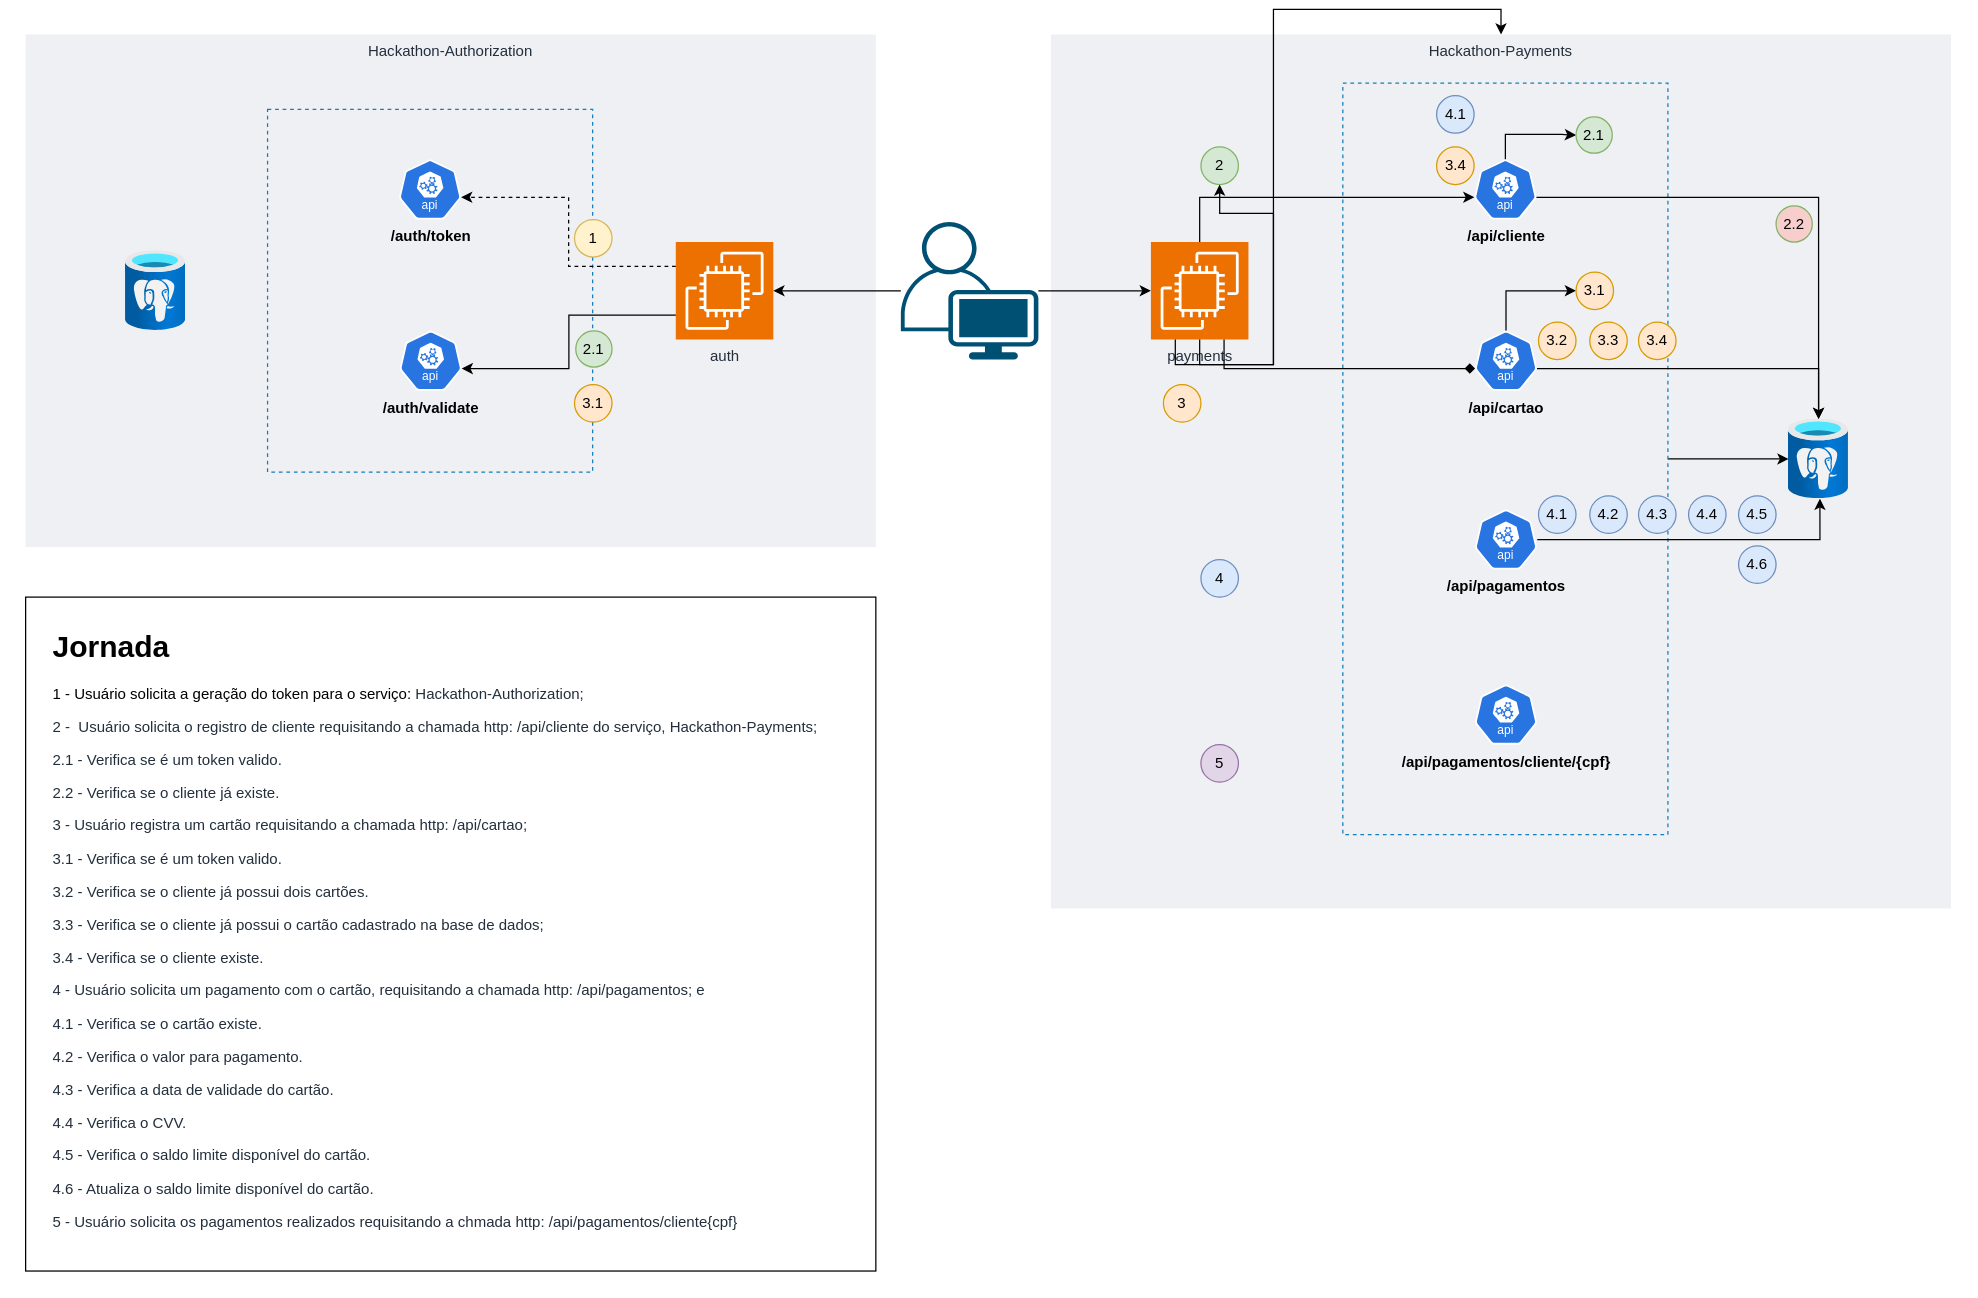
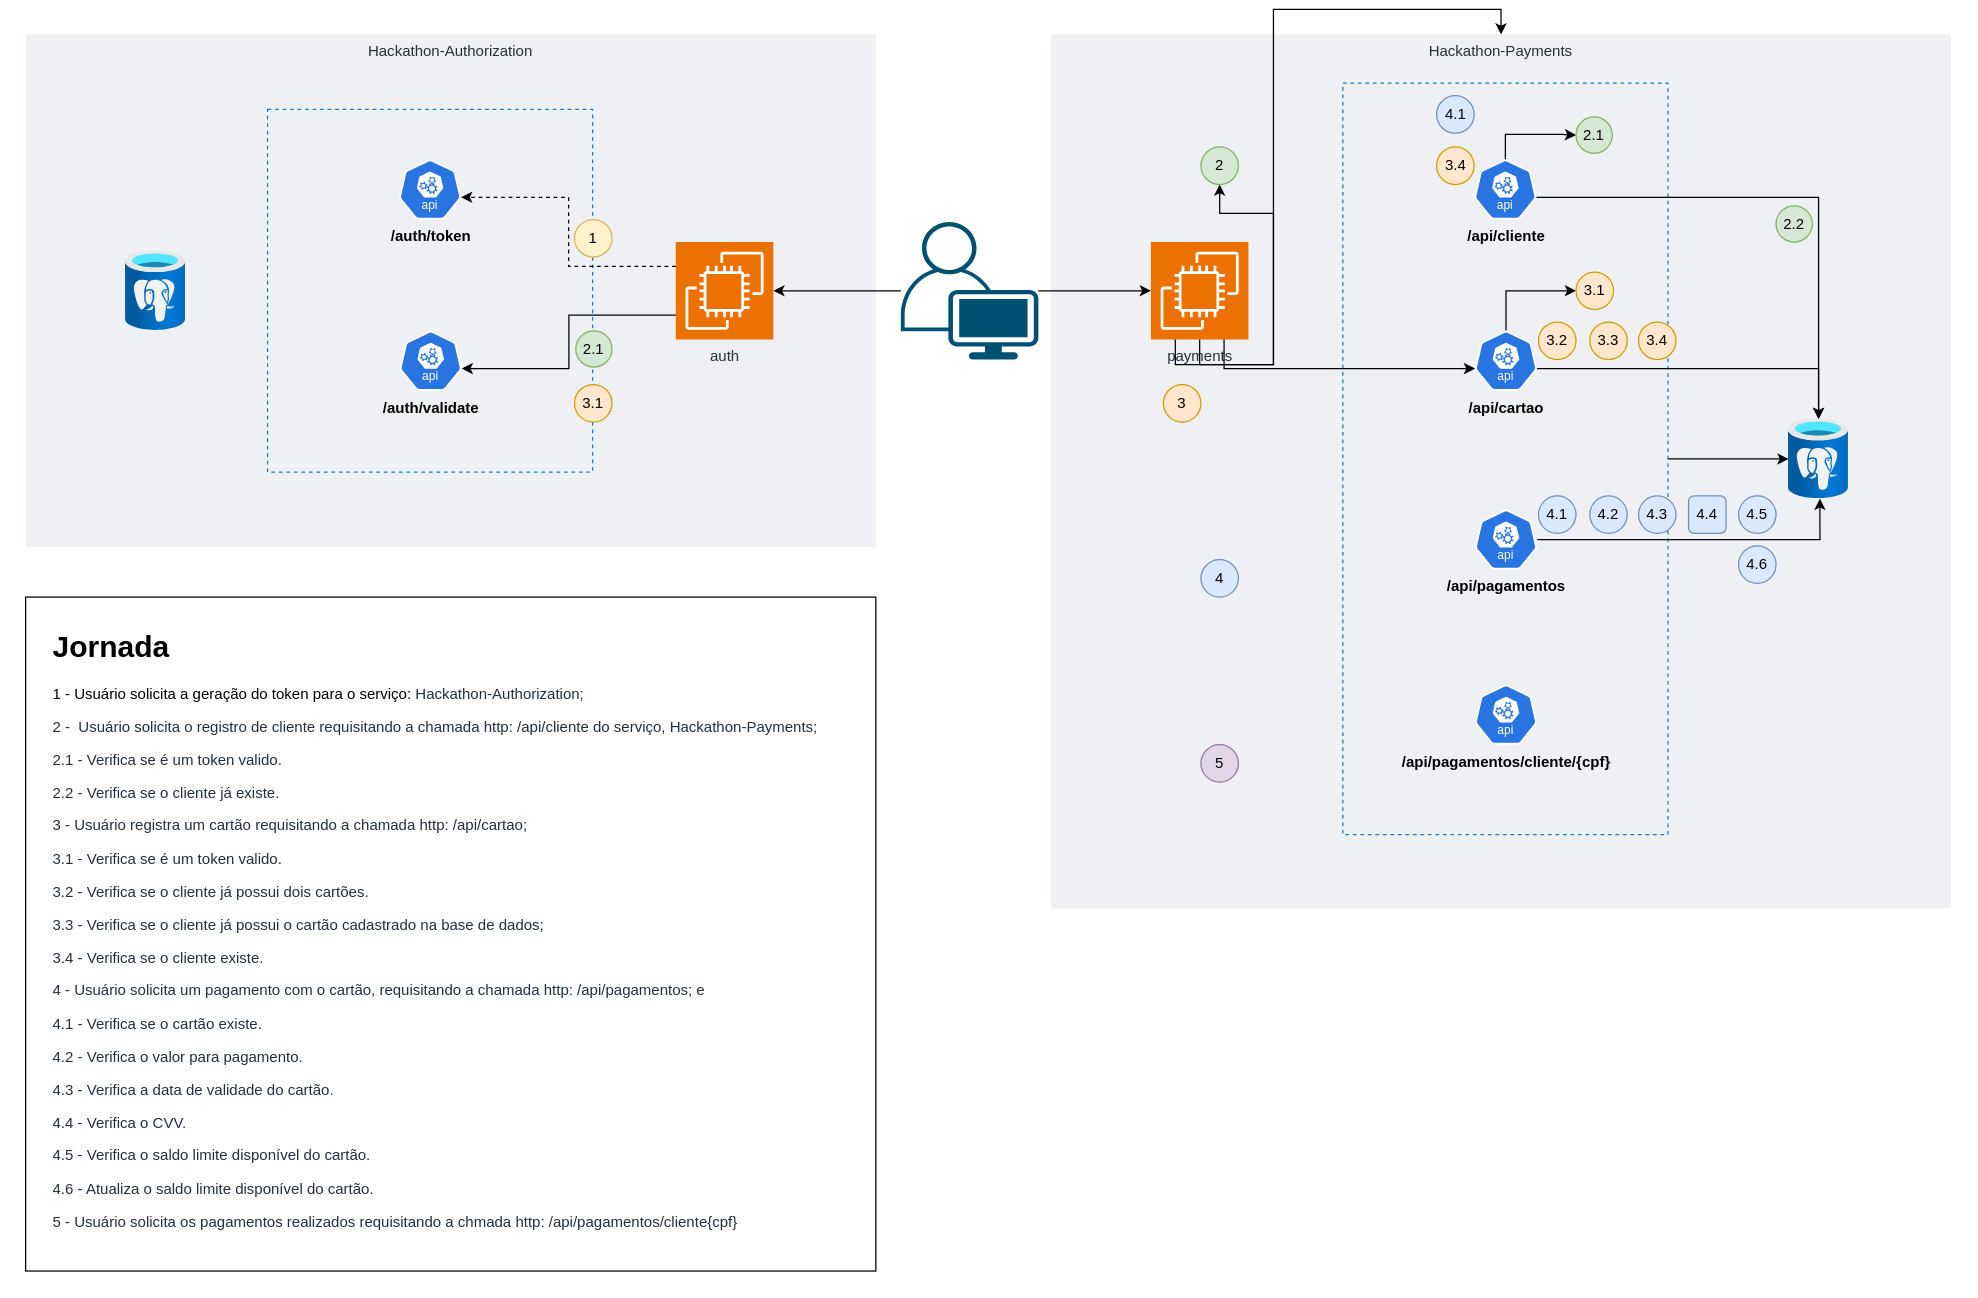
- <mxCell id="22" style="edgeStyle=orthogonalEdgeStyle;rounded=0;orthogonalLoop=1;jettySize=auto;html=1;exitX=0.5;exitY=0;exitDx=0;exitDy=0;exitPerimeter=0;entryX=0.005;entryY=0.63;entryDx=0;entryDy=0;entryPerimeter=0;" edge="1" parent="1" source="9" target="15"><mxGeometry relative="1" as="geometry" /></mxCell>
- <mxCell id="39" value="2.2" style="ellipse;whiteSpace=wrap;html=1;aspect=fixed;fillColor=#f8cecc;strokeColor=#82b366;" vertex="1" parent="1"><mxGeometry x="1420" y="157" width="29" height="29" as="geometry" /></mxCell>
+ <mxCell id="39" value="2.2" style="ellipse;whiteSpace=wrap;html=1;aspect=fixed;fillColor=#d5e8d4;strokeColor=#82b366;" vertex="1" parent="1"><mxGeometry x="1420" y="157" width="29" height="29" as="geometry" /></mxCell>
- <mxCell id="27" style="edgeStyle=orthogonalEdgeStyle;rounded=0;orthogonalLoop=1;jettySize=auto;html=1;exitX=0.75;exitY=1;exitDx=0;exitDy=0;exitPerimeter=0;entryX=0.005;entryY=0.63;entryDx=0;entryDy=0;entryPerimeter=0;endArrow=diamond;" edge="1" parent="1" source="9" target="18"><mxGeometry relative="1" as="geometry" /></mxCell>
+ <mxCell id="27" style="edgeStyle=orthogonalEdgeStyle;rounded=0;orthogonalLoop=1;jettySize=auto;html=1;exitX=0.75;exitY=1;exitDx=0;exitDy=0;exitPerimeter=0;entryX=0.005;entryY=0.63;entryDx=0;entryDy=0;entryPerimeter=0;" edge="1" parent="1" source="9" target="18"><mxGeometry relative="1" as="geometry" /></mxCell>
- <mxCell id="51" value="4.4" style="ellipse;whiteSpace=wrap;html=1;aspect=fixed;fillColor=#dae8fc;strokeColor=#6c8ebf;" vertex="1" parent="1"><mxGeometry x="1350" y="389" width="30" height="30" as="geometry" /></mxCell>
+ <mxCell id="51" value="4.4" style="whiteSpace=wrap;html=1;aspect=fixed;fillColor=#dae8fc;strokeColor=#6c8ebf;rounded=1;" vertex="1" parent="1"><mxGeometry x="1350" y="389" width="30" height="30" as="geometry" /></mxCell>
